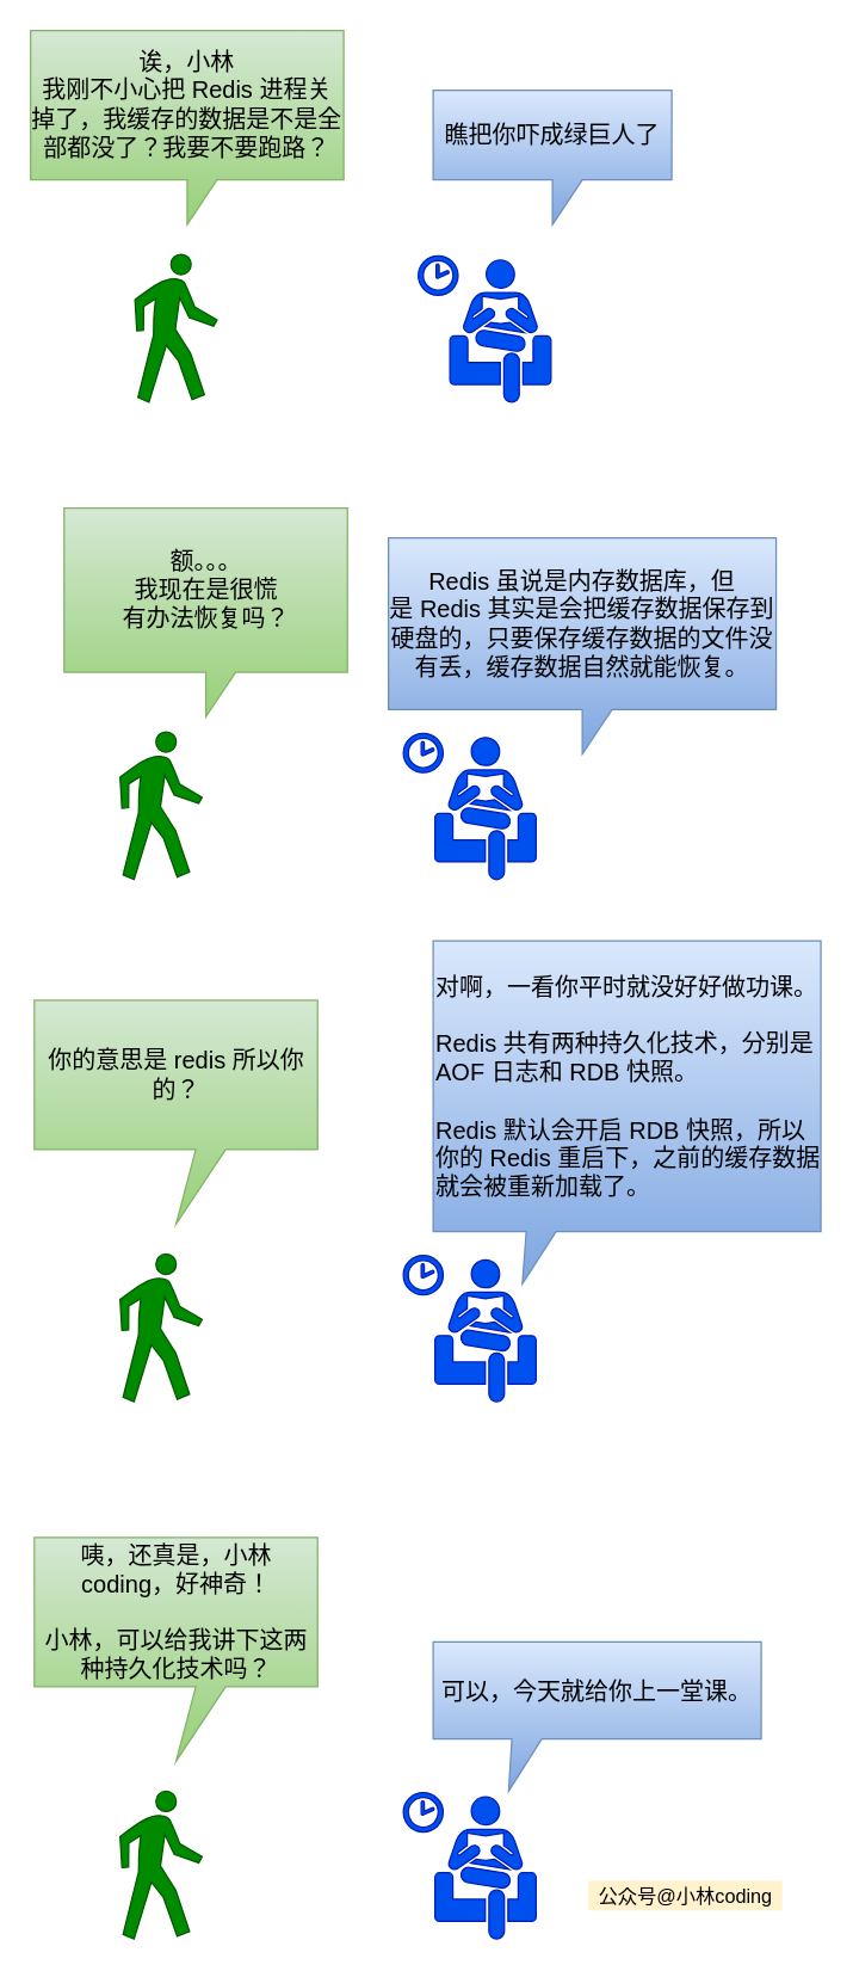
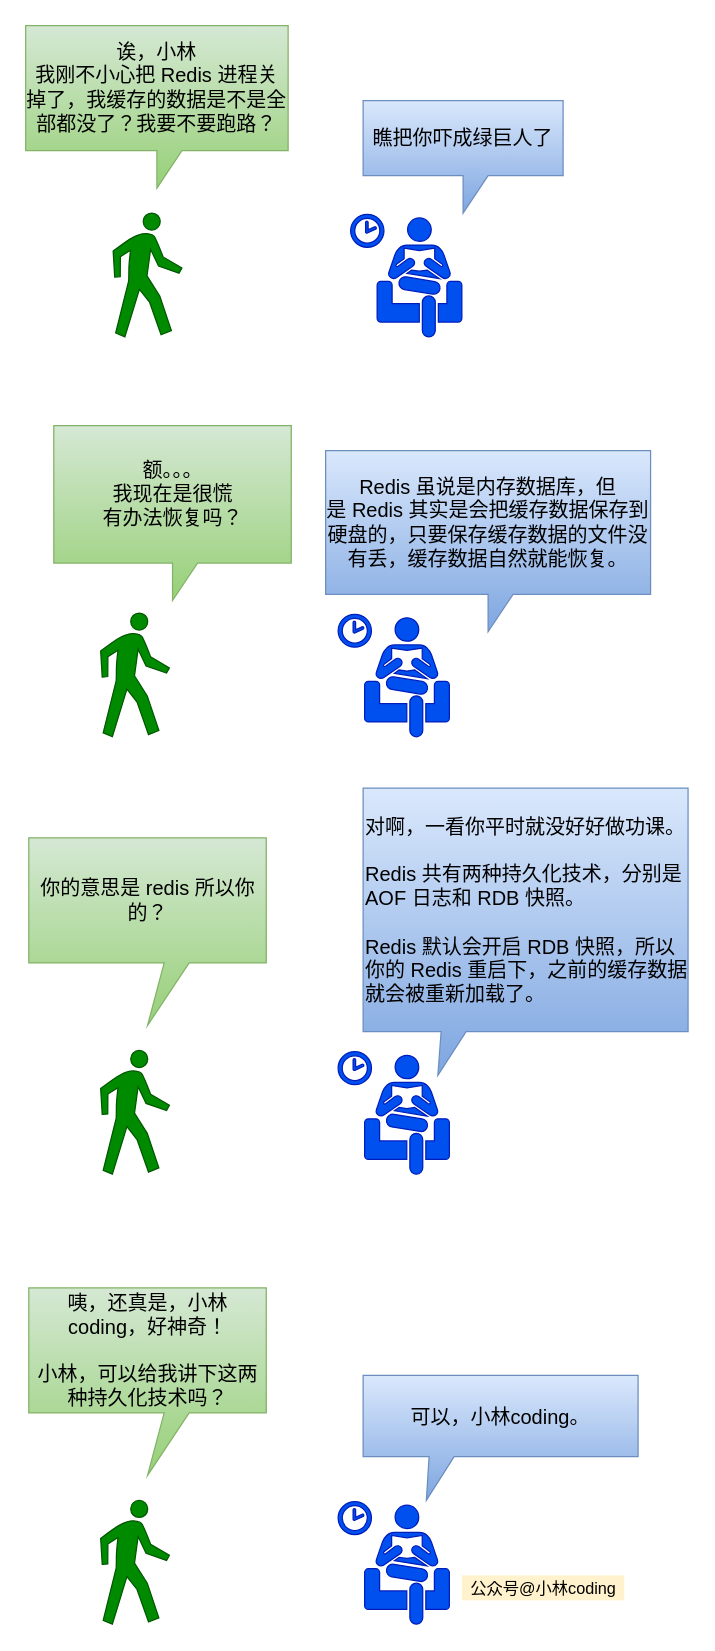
- <mxCell id="5" value="瞧把你吓成绿巨人了" style="shape=callout;whiteSpace=wrap;html=1;perimeter=calloutPerimeter;fontSize=16;gradientColor=#7ea6e0;fillColor=#dae8fc;strokeColor=#6c8ebf;" parent="1" vertex="1"><mxGeometry x="290" y="60" width="160" height="90" as="geometry" /></mxCell>
+ <mxCell id="5" value="瞧把你吓成绿巨人了" style="shape=callout;whiteSpace=wrap;html=1;perimeter=calloutPerimeter;fontSize=16;gradientColor=#7ea6e0;fillColor=#dae8fc;strokeColor=#6c8ebf;" parent="1" vertex="1"><mxGeometry x="290" y="80" width="160" height="90" as="geometry" /></mxCell>
- <mxCell id="17" value="可以，今天就给你上一堂课。" style="shape=callout;whiteSpace=wrap;html=1;perimeter=calloutPerimeter;fontSize=16;gradientColor=#7ea6e0;fillColor=#dae8fc;strokeColor=#6c8ebf;align=center;size=35;position=0.24;position2=0.23;" parent="1" vertex="1"><mxGeometry x="290" y="1100" width="220" height="100" as="geometry" /></mxCell>
+ <mxCell id="17" value="可以，小林coding。" style="shape=callout;whiteSpace=wrap;html=1;perimeter=calloutPerimeter;fontSize=16;gradientColor=#7ea6e0;fillColor=#dae8fc;strokeColor=#6c8ebf;align=center;size=35;position=0.24;position2=0.23;" parent="1" vertex="1"><mxGeometry x="290" y="1100" width="220" height="100" as="geometry" /></mxCell>
- <mxCell id="18" value="公众号@小林coding" style="text;html=1;align=center;verticalAlign=middle;resizable=0;points=[];autosize=1;fontSize=13;fillColor=#fff2cc;" parent="1" vertex="1"><mxGeometry x="394" y="1260" width="130" height="20" as="geometry" /></mxCell>
+ <mxCell id="18" value="公众号@小林coding" style="text;html=1;align=center;verticalAlign=middle;resizable=0;points=[];autosize=1;fontSize=13;fillColor=#fff2cc;" parent="1" vertex="1"><mxGeometry x="369" y="1260" width="130" height="20" as="geometry" /></mxCell>
